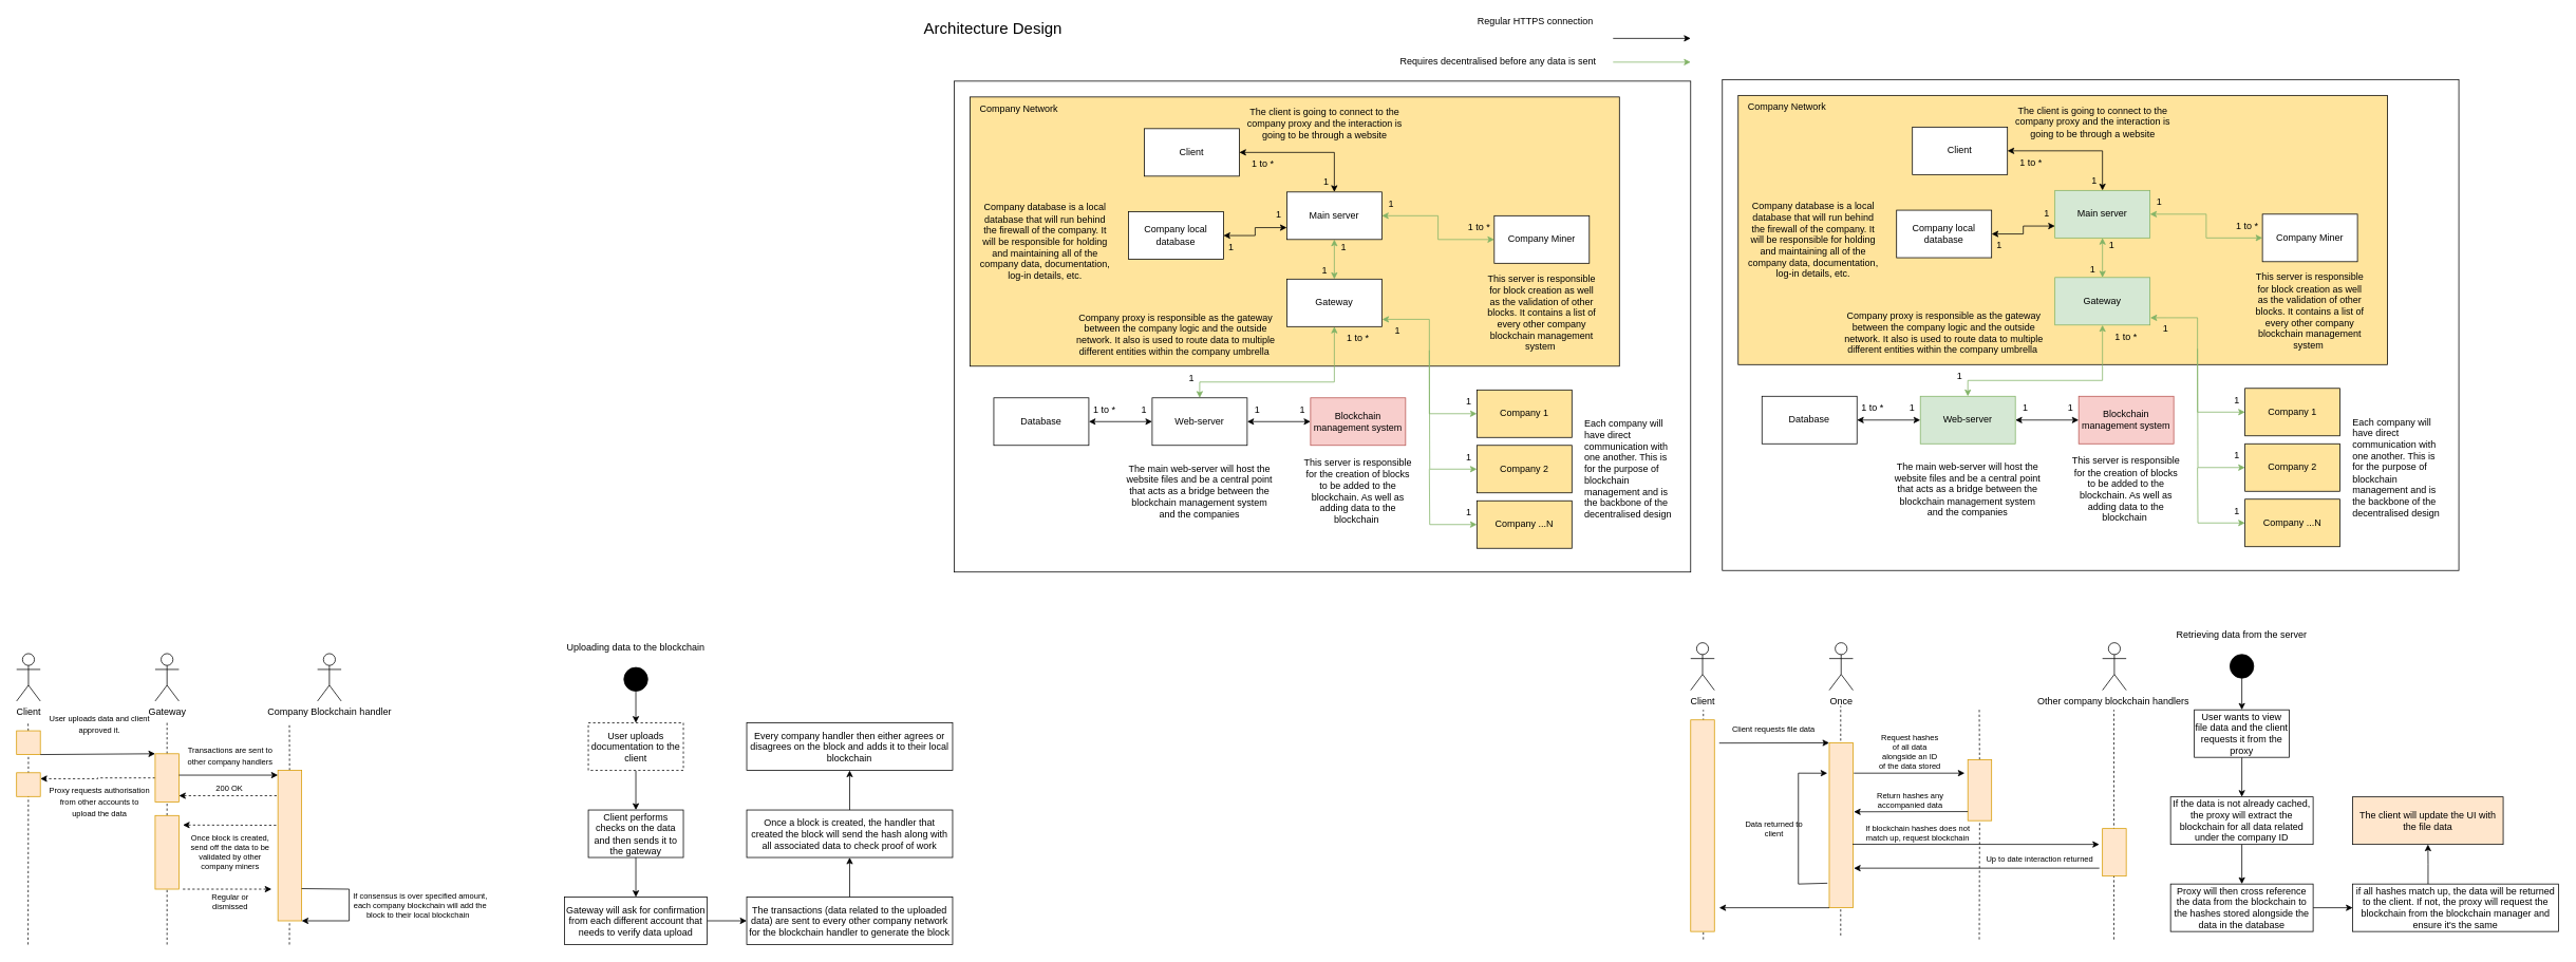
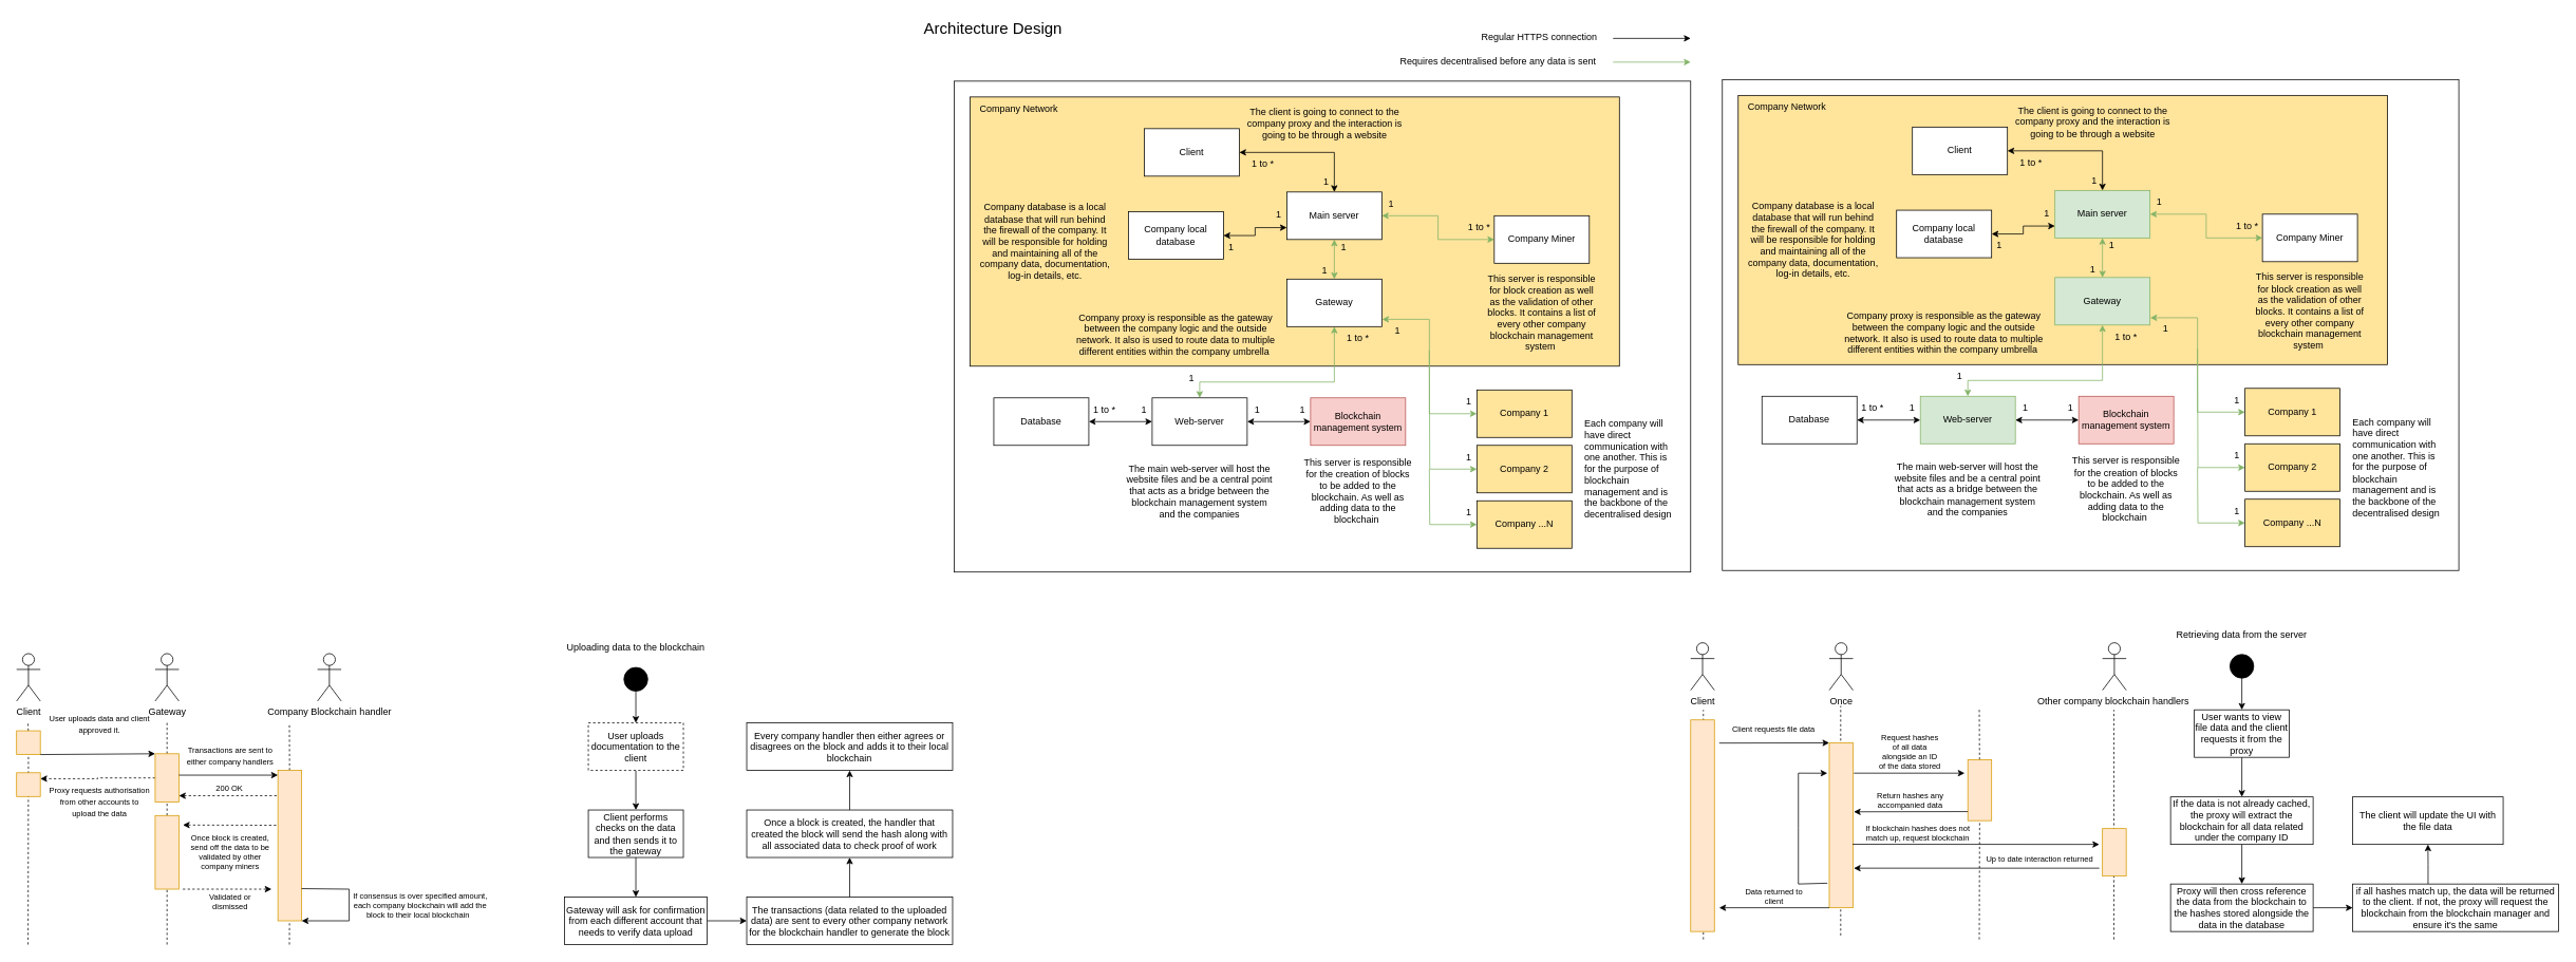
- <mxCell id="135" value="Regular HTTPS connection" style="text;html=1;strokeColor=none;fillColor=none;align=right;verticalAlign=middle;whiteSpace=wrap;rounded=0;fontSize=12;" parent="1" vertex="1"><mxGeometry x="1840" y="12" width="173" height="30" as="geometry" /></mxCell>
+ <mxCell id="135" value="Regular HTTPS connection" style="text;html=1;strokeColor=none;fillColor=none;align=right;verticalAlign=middle;whiteSpace=wrap;rounded=0;fontSize=12;" parent="1" vertex="1"><mxGeometry x="1845" y="32" width="173" height="30" as="geometry" /></mxCell>
- <mxCell id="110" value="&lt;font style=&quot;font-size: 10px;&quot;&gt;Transactions are sent to other company handlers&lt;/font&gt;" style="text;html=1;strokeColor=none;fillColor=none;align=center;verticalAlign=middle;whiteSpace=wrap;rounded=0;" parent="1" vertex="1"><mxGeometry x="230" y="938.5" width="120" height="30" as="geometry" /></mxCell>
+ <mxCell id="110" value="&lt;font style=&quot;font-size: 10px;&quot;&gt;Transactions are sent to either company handlers&lt;/font&gt;" style="text;html=1;strokeColor=none;fillColor=none;align=center;verticalAlign=middle;whiteSpace=wrap;rounded=0;" parent="1" vertex="1"><mxGeometry x="230" y="938.5" width="120" height="30" as="geometry" /></mxCell>
- <mxCell id="64" value="The client will update the UI with the file data" style="whiteSpace=wrap;html=1;fillColor=#ffe6cc;" parent="1" vertex="1"><mxGeometry x="2970" y="1006" width="190" height="60" as="geometry" /></mxCell>
+ <mxCell id="64" value="The client will update the UI with the file data" style="whiteSpace=wrap;html=1;fillColor=#FFFFFF;" parent="1" vertex="1"><mxGeometry x="2970" y="1006" width="190" height="60" as="geometry" /></mxCell>
- <mxCell id="108" value="Data returned to client" style="text;html=1;strokeColor=none;fillColor=none;align=center;verticalAlign=middle;whiteSpace=wrap;rounded=0;fontSize=10;" parent="1" vertex="1"><mxGeometry x="2198.5" y="1031" width="81" height="30" as="geometry" /></mxCell>
+ <mxCell id="108" value="Data returned to client" style="text;html=1;strokeColor=none;fillColor=none;align=center;verticalAlign=middle;whiteSpace=wrap;rounded=0;fontSize=10;" parent="1" vertex="1"><mxGeometry x="2198.5" y="1116" width="81" height="30" as="geometry" /></mxCell>
- <mxCell id="114" value="Regular or dismissed" style="text;html=1;strokeColor=none;fillColor=none;align=center;verticalAlign=middle;whiteSpace=wrap;rounded=0;fontSize=10;" parent="1" vertex="1"><mxGeometry x="250" y="1122.5" width="80" height="30" as="geometry" /></mxCell>
+ <mxCell id="114" value="Validated or dismissed" style="text;html=1;strokeColor=none;fillColor=none;align=center;verticalAlign=middle;whiteSpace=wrap;rounded=0;fontSize=10;" parent="1" vertex="1"><mxGeometry x="250" y="1122.5" width="80" height="30" as="geometry" /></mxCell>
